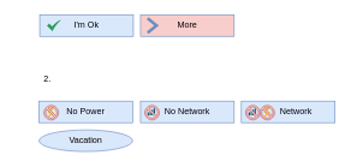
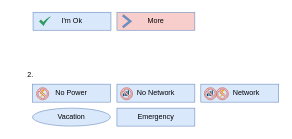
- <mxCell id="16" value="2." style="text;html=1;strokeColor=none;fillColor=none;align=center;verticalAlign=middle;whiteSpace=wrap;rounded=0;strokeWidth=4;" parent="1" vertex="1"><mxGeometry x="35" y="95" width="60" height="30" as="geometry" /></mxCell>
+ <mxCell id="16" value="2." style="text;html=1;strokeColor=none;fillColor=none;align=center;verticalAlign=middle;whiteSpace=wrap;rounded=0;strokeWidth=4;" parent="1" vertex="1"><mxGeometry x="20" y="110" width="60" height="30" as="geometry" /></mxCell>
+ <mxCell id="6" value="Emergency" style="rounded=0;whiteSpace=wrap;html=1;fillColor=#dae8fc;strokeColor=#6c8ebf;" parent="1" vertex="1"><mxGeometry x="194" y="180" width="130" height="30" as="geometry" /></mxCell>
